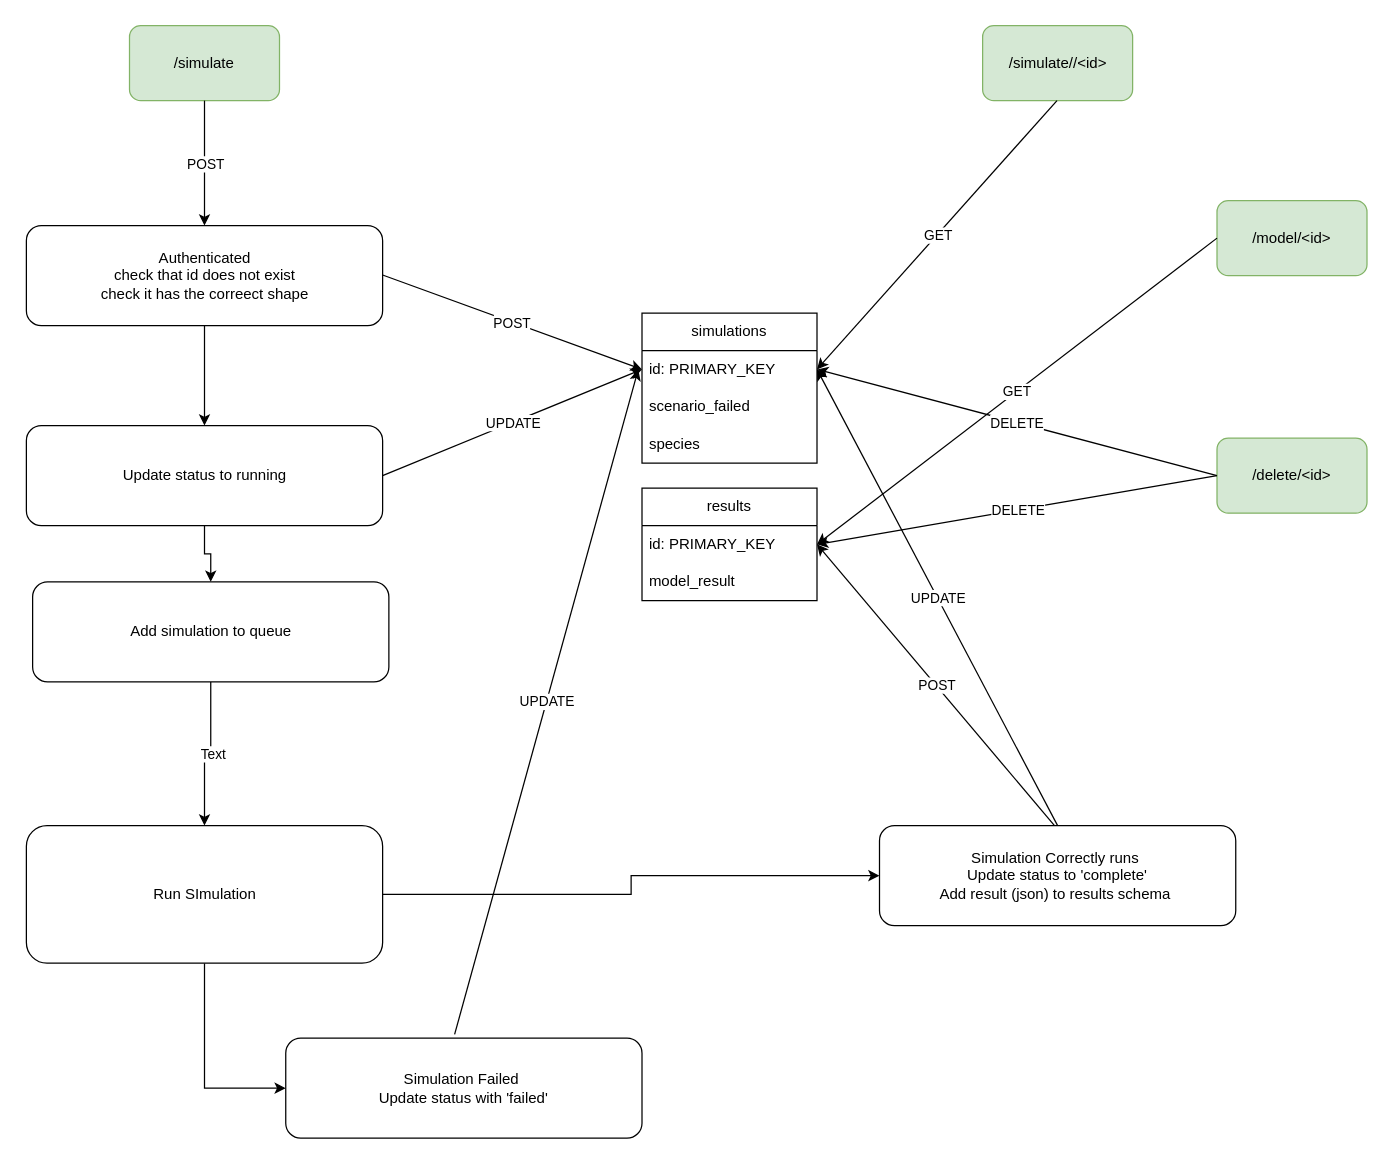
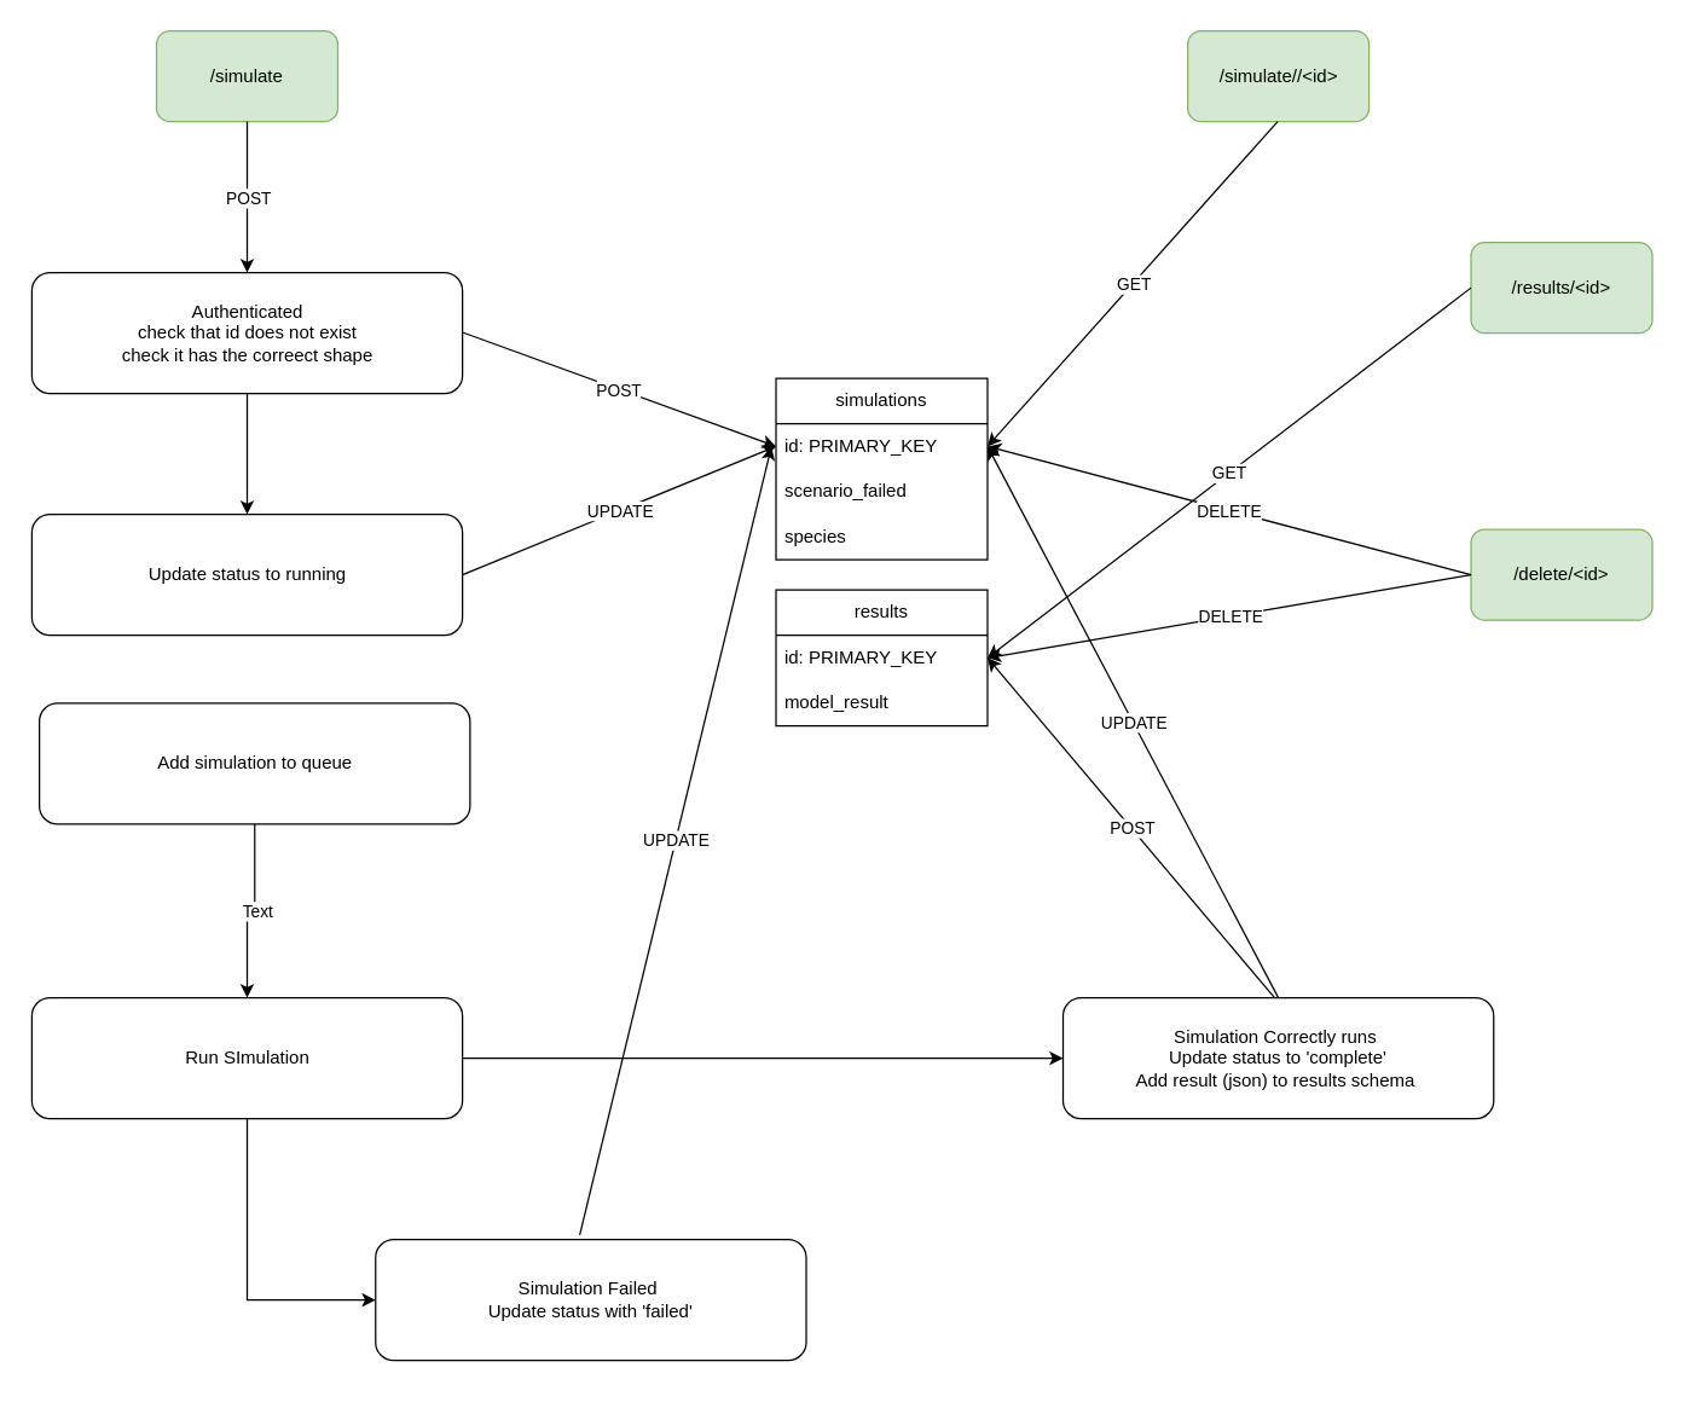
- <mxCell id="35" value="/model/&amp;lt;id&amp;gt;" style="rounded=1;whiteSpace=wrap;html=1;fillColor=#d5e8d4;strokeColor=#82b366;" vertex="1" parent="1"><mxGeometry x="973" y="160" width="120" height="60" as="geometry" /></mxCell>
+ <mxCell id="35" value="/results/&amp;lt;id&amp;gt;" style="rounded=1;whiteSpace=wrap;html=1;fillColor=#d5e8d4;strokeColor=#82b366;" vertex="1" parent="1"><mxGeometry x="973" y="160" width="120" height="60" as="geometry" /></mxCell>
- <mxCell id="14" value="" style="edgeStyle=orthogonalEdgeStyle;rounded=0;orthogonalLoop=1;jettySize=auto;html=1;" edge="1" parent="1" source="15" target="20"><mxGeometry relative="1" as="geometry" /></mxCell>
- <mxCell id="23" value="Run SImulation" style="rounded=1;whiteSpace=wrap;html=1;" vertex="1" parent="1"><mxGeometry x="20.5" y="660" width="285" height="110" as="geometry" /></mxCell>
+ <mxCell id="23" value="Run SImulation" style="rounded=1;whiteSpace=wrap;html=1;" vertex="1" parent="1"><mxGeometry x="20.5" y="660" width="285" height="80" as="geometry" /></mxCell>
- <mxCell id="24" value="Simulation Failed&amp;nbsp;&lt;div&gt;Update status with 'failed'&lt;/div&gt;" style="rounded=1;whiteSpace=wrap;html=1;" vertex="1" parent="1"><mxGeometry x="228" y="830" width="285" height="80" as="geometry" /></mxCell>
+ <mxCell id="24" value="Simulation Failed&amp;nbsp;&lt;div&gt;Update status with 'failed'&lt;/div&gt;" style="rounded=1;whiteSpace=wrap;html=1;" vertex="1" parent="1"><mxGeometry x="248" y="820" width="285" height="80" as="geometry" /></mxCell>
